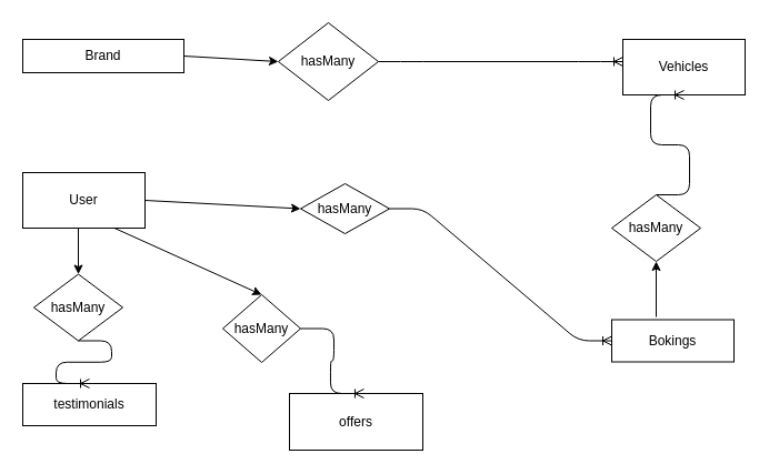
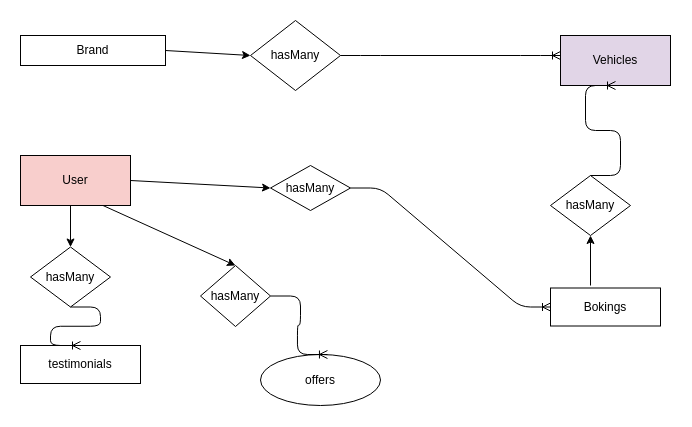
- <mxCell id="6" value="Vehicles" style="rounded=0;whiteSpace=wrap;html=1;" vertex="1" parent="1"><mxGeometry x="560" y="35" width="110" height="50" as="geometry" /></mxCell>
+ <mxCell id="6" value="Vehicles" style="rounded=0;whiteSpace=wrap;html=1;fillColor=#e1d5e7;" vertex="1" parent="1"><mxGeometry x="560" y="35" width="110" height="50" as="geometry" /></mxCell>
- <mxCell id="7" value="User" style="rounded=0;whiteSpace=wrap;html=1;" vertex="1" parent="1"><mxGeometry x="20" y="155" width="110" height="50" as="geometry" /></mxCell>
+ <mxCell id="7" value="User" style="rounded=0;whiteSpace=wrap;html=1;fillColor=#f8cecc;" vertex="1" parent="1"><mxGeometry x="20" y="155" width="110" height="50" as="geometry" /></mxCell>
- <mxCell id="19" value="offers" style="rounded=0;whiteSpace=wrap;html=1;" vertex="1" parent="1"><mxGeometry x="260" y="354" width="120" height="51" as="geometry" /></mxCell>
+ <mxCell id="19" value="offers" style="ellipse;whiteSpace=wrap;html=1;" vertex="1" parent="1"><mxGeometry x="260" y="354" width="120" height="51" as="geometry" /></mxCell>
